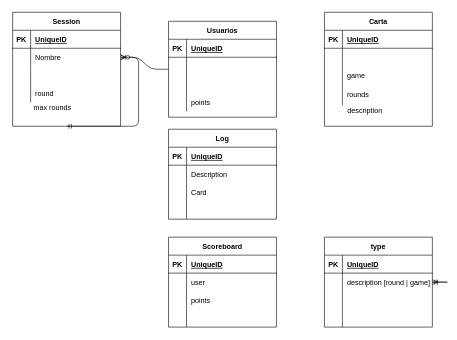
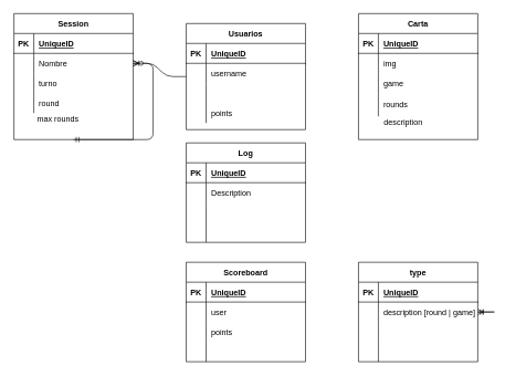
+ <mxCell id="62" value="img" style="shape=partialRectangle;connectable=0;fillColor=none;top=0;left=0;bottom=0;right=0;align=left;spacingLeft=6;overflow=hidden;" vertex="1" parent="60"><mxGeometry x="30" width="150" height="30" as="geometry" /></mxCell>
+ <mxCell id="10" value="username" style="shape=partialRectangle;connectable=0;fillColor=none;top=0;left=0;bottom=0;right=0;align=left;spacingLeft=6;overflow=hidden;" vertex="1" parent="8"><mxGeometry x="30" width="150" height="30" as="geometry" /></mxCell>
+ <mxCell id="51" value="turno" style="shape=partialRectangle;connectable=0;fillColor=none;top=0;left=0;bottom=0;right=0;align=left;spacingLeft=6;overflow=hidden;" vertex="1" parent="49"><mxGeometry x="30" width="150" height="30" as="geometry" /></mxCell>
- <mxCell id="25" value="Card" style="shape=partialRectangle;connectable=0;fillColor=none;top=0;left=0;bottom=0;right=0;align=left;spacingLeft=6;overflow=hidden;" vertex="1" parent="23"><mxGeometry x="30" width="150" height="30" as="geometry" /></mxCell>
